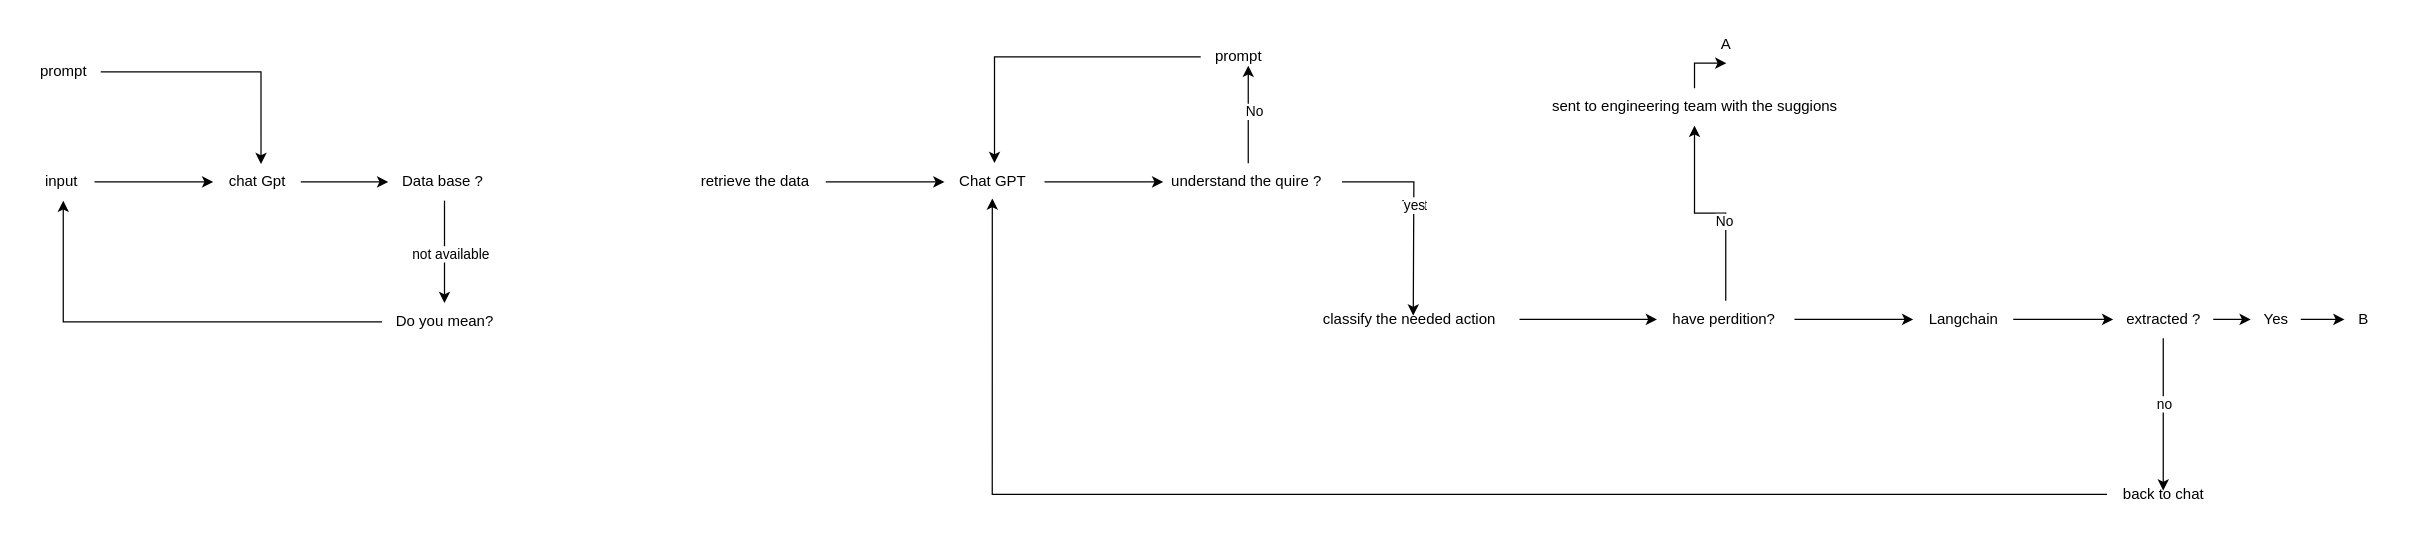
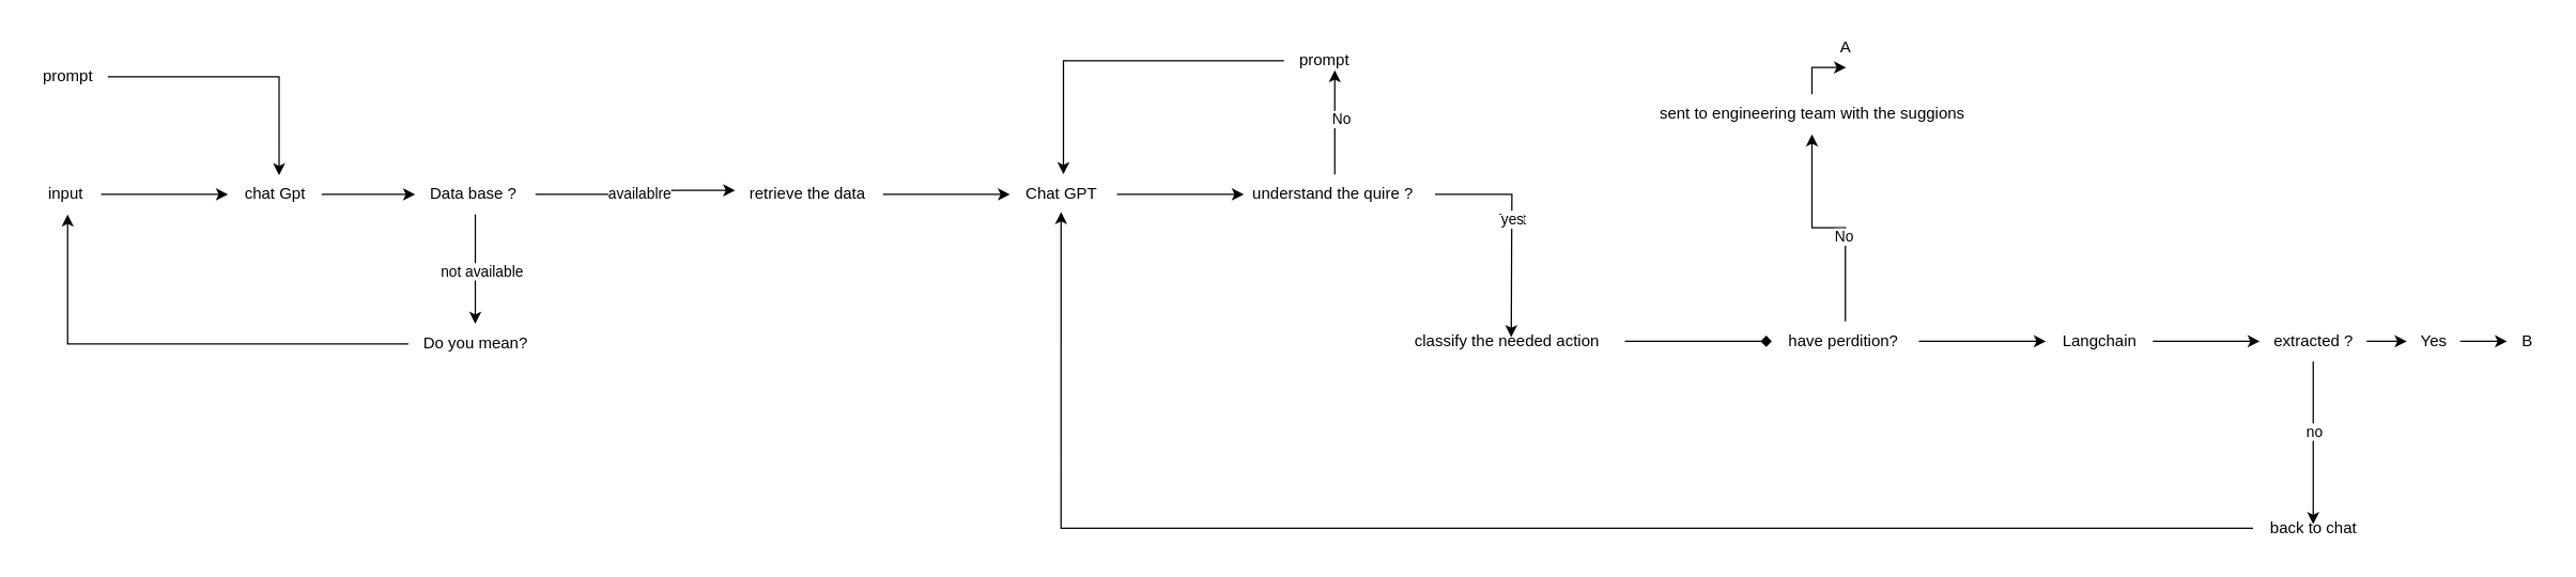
+ <mxCell id="8" value="" style="edgeStyle=orthogonalEdgeStyle;rounded=0;orthogonalLoop=1;jettySize=auto;html=1;entryX=-0.005;entryY=0.4;entryDx=0;entryDy=0;entryPerimeter=0;" parent="1" source="12" target="16" edge="1"><mxGeometry relative="1" as="geometry"><mxPoint x="475" y="145" as="targetPoint" /></mxGeometry></mxCell>
+ <mxCell id="9" value="availablre" style="edgeLabel;html=1;align=center;verticalAlign=middle;resizable=0;points=[];" parent="8" vertex="1" connectable="0"><mxGeometry x="0.055" y="-2" relative="1" as="geometry"><mxPoint as="offset" /></mxGeometry></mxCell>
- <mxCell id="27" value="" style="edgeStyle=orthogonalEdgeStyle;rounded=0;orthogonalLoop=1;jettySize=auto;html=1;" parent="1" source="28" target="32" edge="1"><mxGeometry relative="1" as="geometry" /></mxCell>
+ <mxCell id="27" value="" style="edgeStyle=orthogonalEdgeStyle;rounded=0;orthogonalLoop=1;jettySize=auto;html=1;endArrow=diamond;" parent="1" source="28" target="32" edge="1"><mxGeometry relative="1" as="geometry" /></mxCell>
